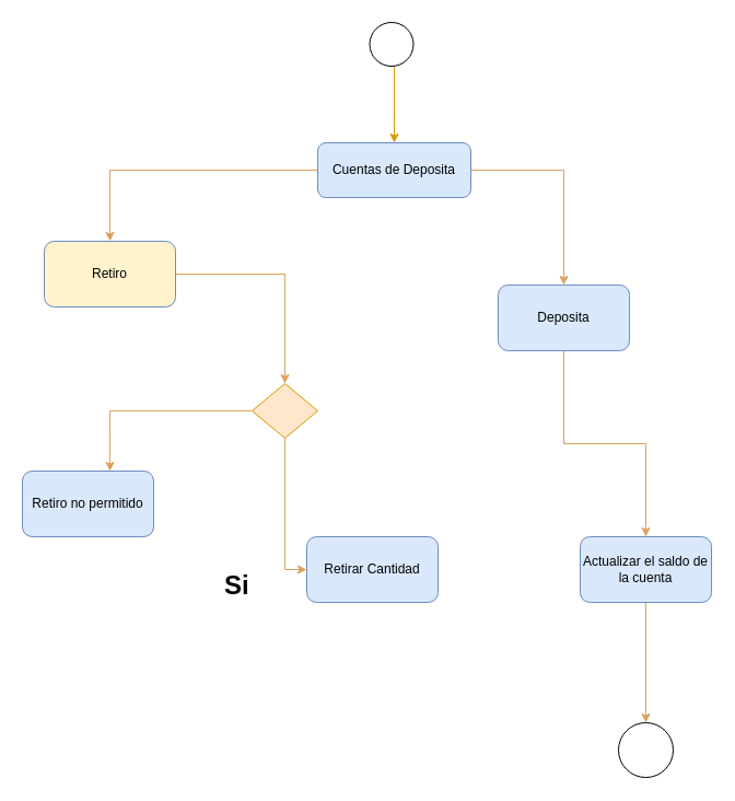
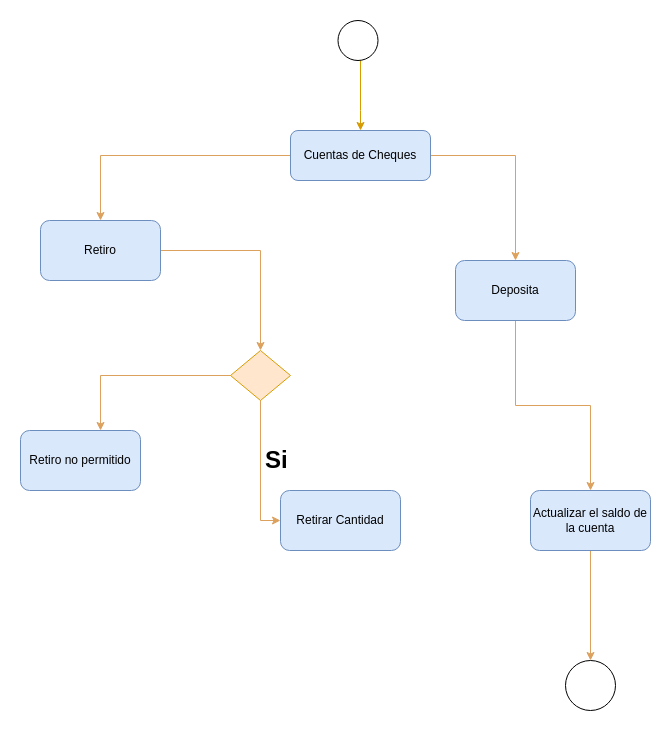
- <mxCell id="6" value="Cuentas de Deposita" style="rounded=1;whiteSpace=wrap;html=1;strokeColor=#6c8ebf;fillColor=#dae8fc;" vertex="1" parent="1"><mxGeometry x="290" y="130" width="140" height="50" as="geometry" /></mxCell>
+ <mxCell id="6" value="Cuentas de Cheques" style="rounded=1;whiteSpace=wrap;html=1;strokeColor=#6c8ebf;fillColor=#dae8fc;" vertex="1" parent="1"><mxGeometry x="290" y="130" width="140" height="50" as="geometry" /></mxCell>
- <mxCell id="8" value="Retiro" style="rounded=1;whiteSpace=wrap;html=1;strokeColor=#6c8ebf;fillColor=#fff2cc;" vertex="1" parent="1"><mxGeometry x="40" y="220" width="120" height="60" as="geometry" /></mxCell>
+ <mxCell id="8" value="Retiro" style="rounded=1;whiteSpace=wrap;html=1;strokeColor=#6c8ebf;fillColor=#dae8fc;" vertex="1" parent="1"><mxGeometry x="40" y="220" width="120" height="60" as="geometry" /></mxCell>
- <mxCell id="19" value="&lt;h1&gt;&lt;font color=&quot;#000000&quot;&gt;Si&lt;/font&gt;&lt;/h1&gt;" style="text;html=1;strokeColor=none;fillColor=none;spacing=5;spacingTop=-20;whiteSpace=wrap;overflow=hidden;rounded=0;fontColor=#FEFAE0;" vertex="1" parent="1"><mxGeometry x="200" y="515" width="30" height="30" as="geometry" /></mxCell>
+ <mxCell id="19" value="&lt;h1&gt;&lt;font color=&quot;#000000&quot;&gt;Si&lt;/font&gt;&lt;/h1&gt;" style="text;html=1;strokeColor=none;fillColor=none;spacing=5;spacingTop=-20;whiteSpace=wrap;overflow=hidden;rounded=0;fontColor=#FEFAE0;" vertex="1" parent="1"><mxGeometry x="260" y="440" width="30" height="30" as="geometry" /></mxCell>
